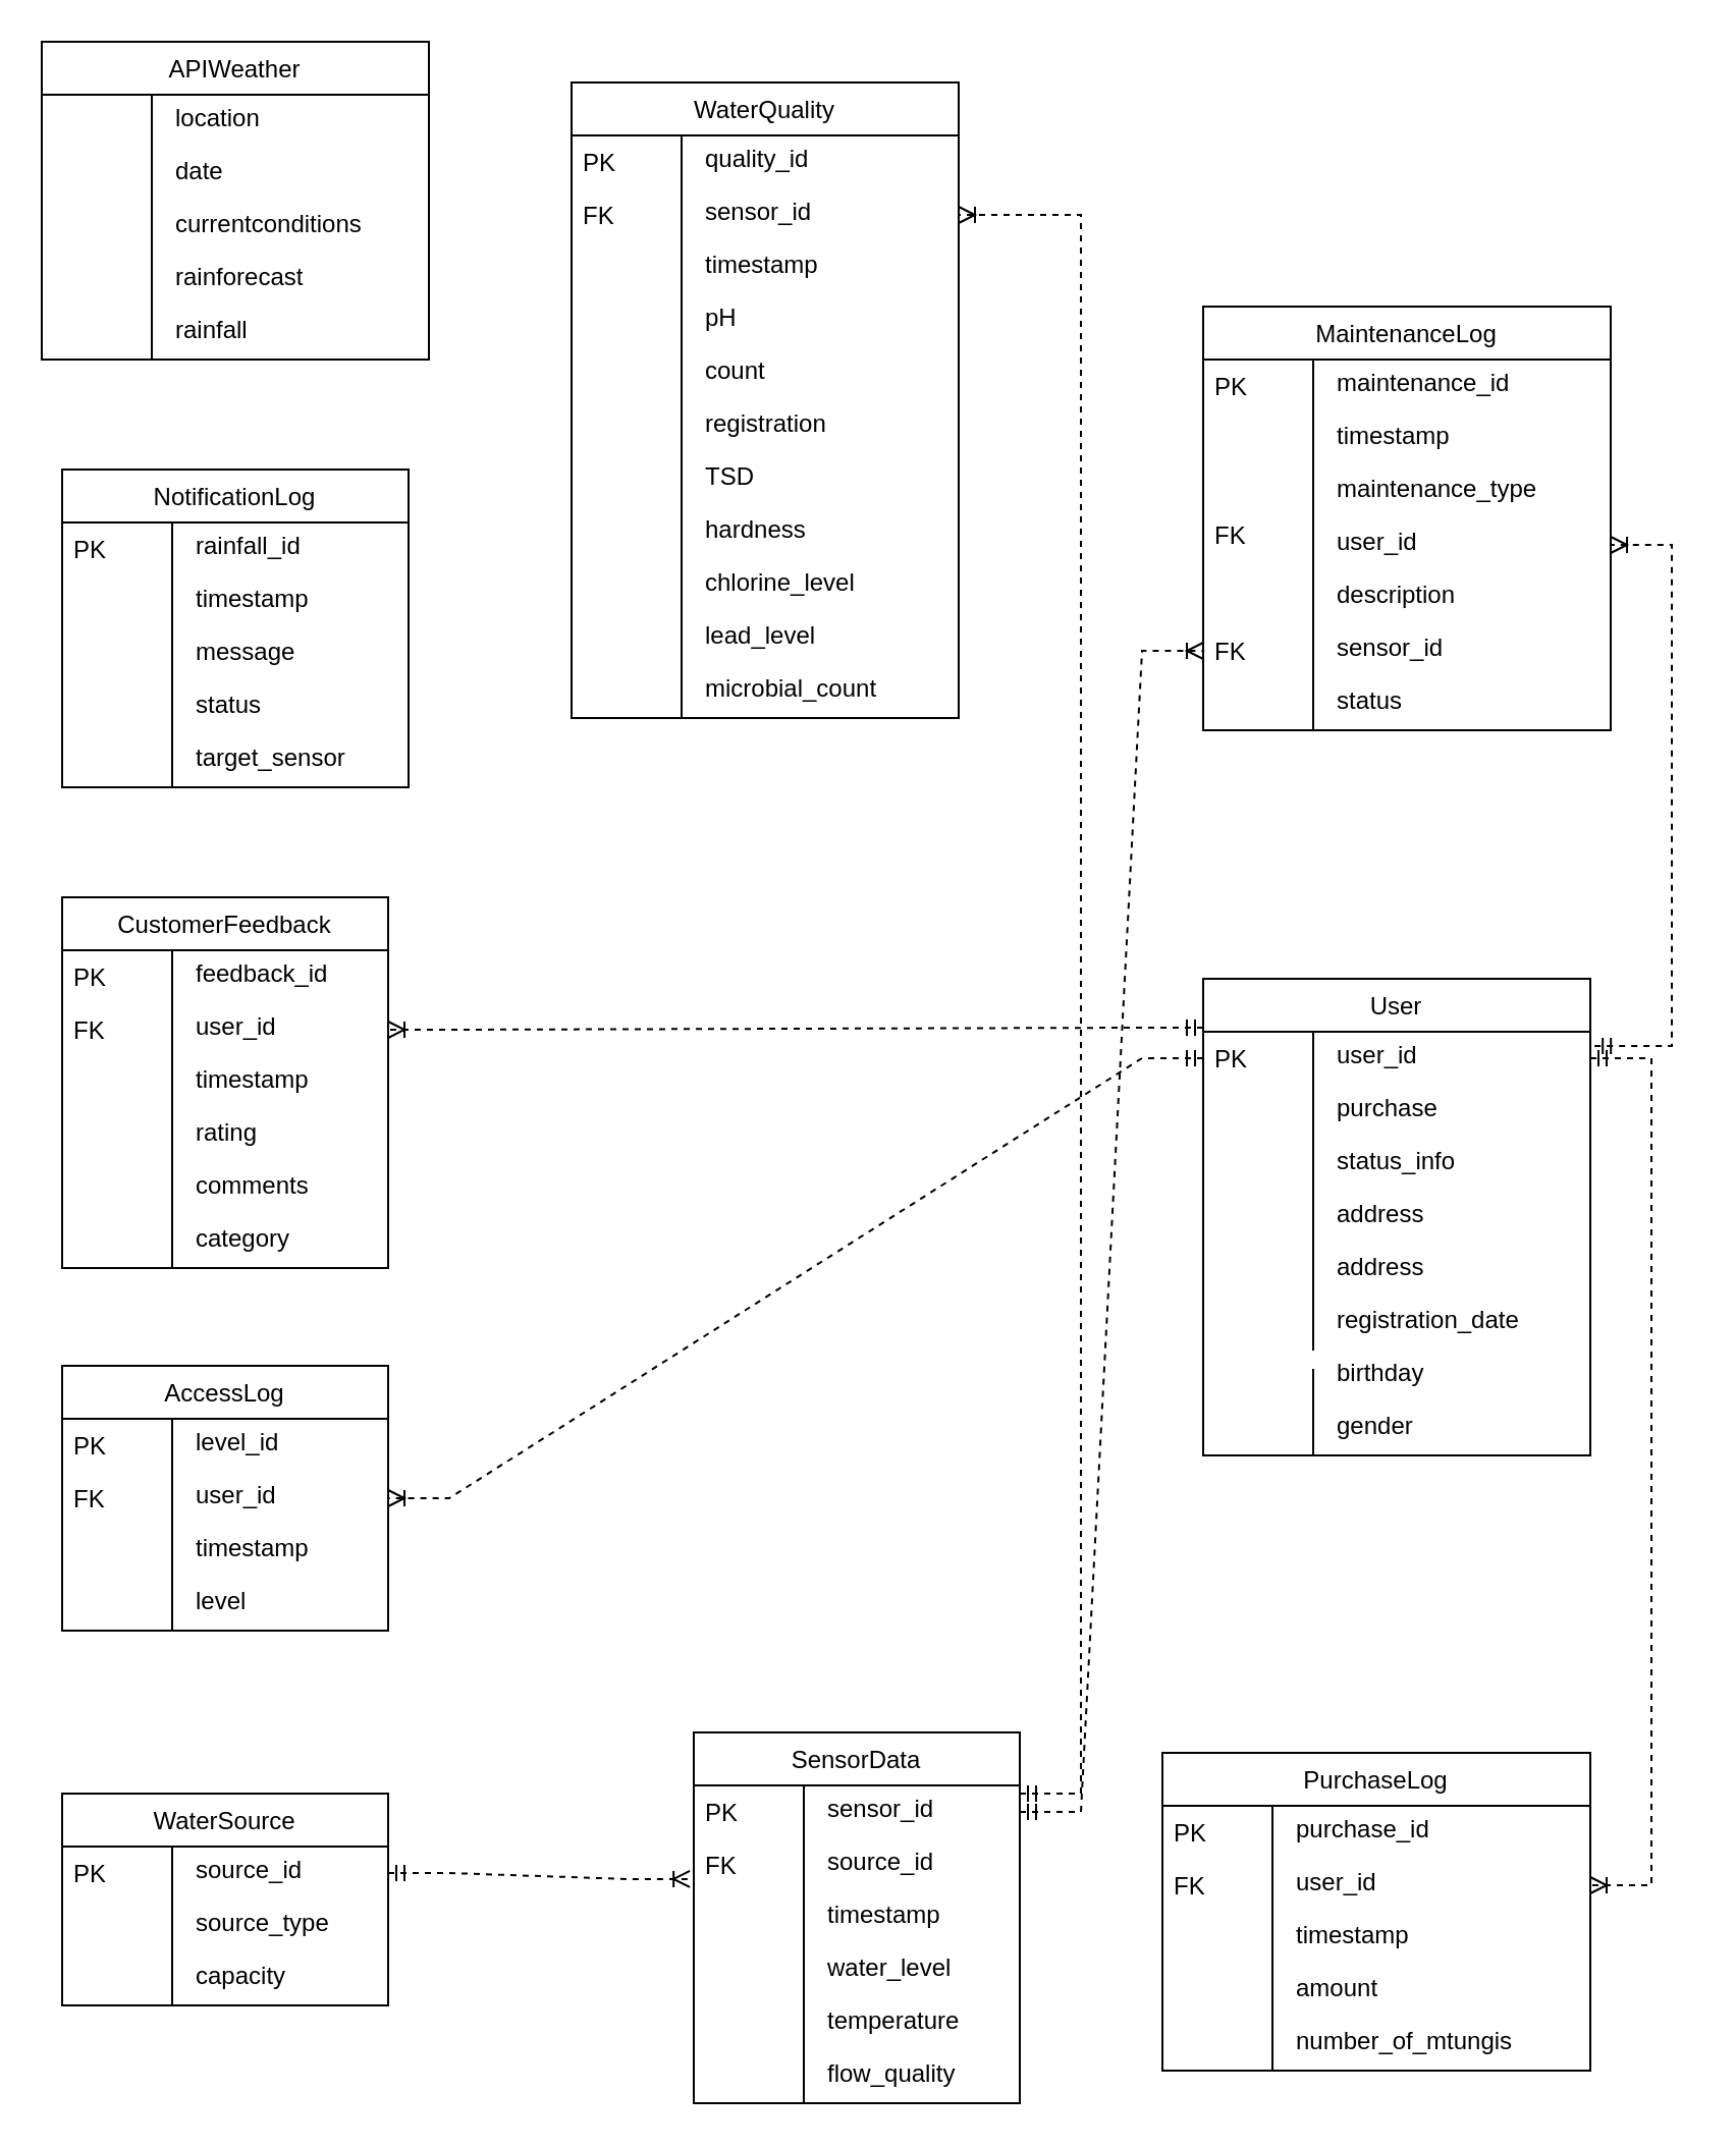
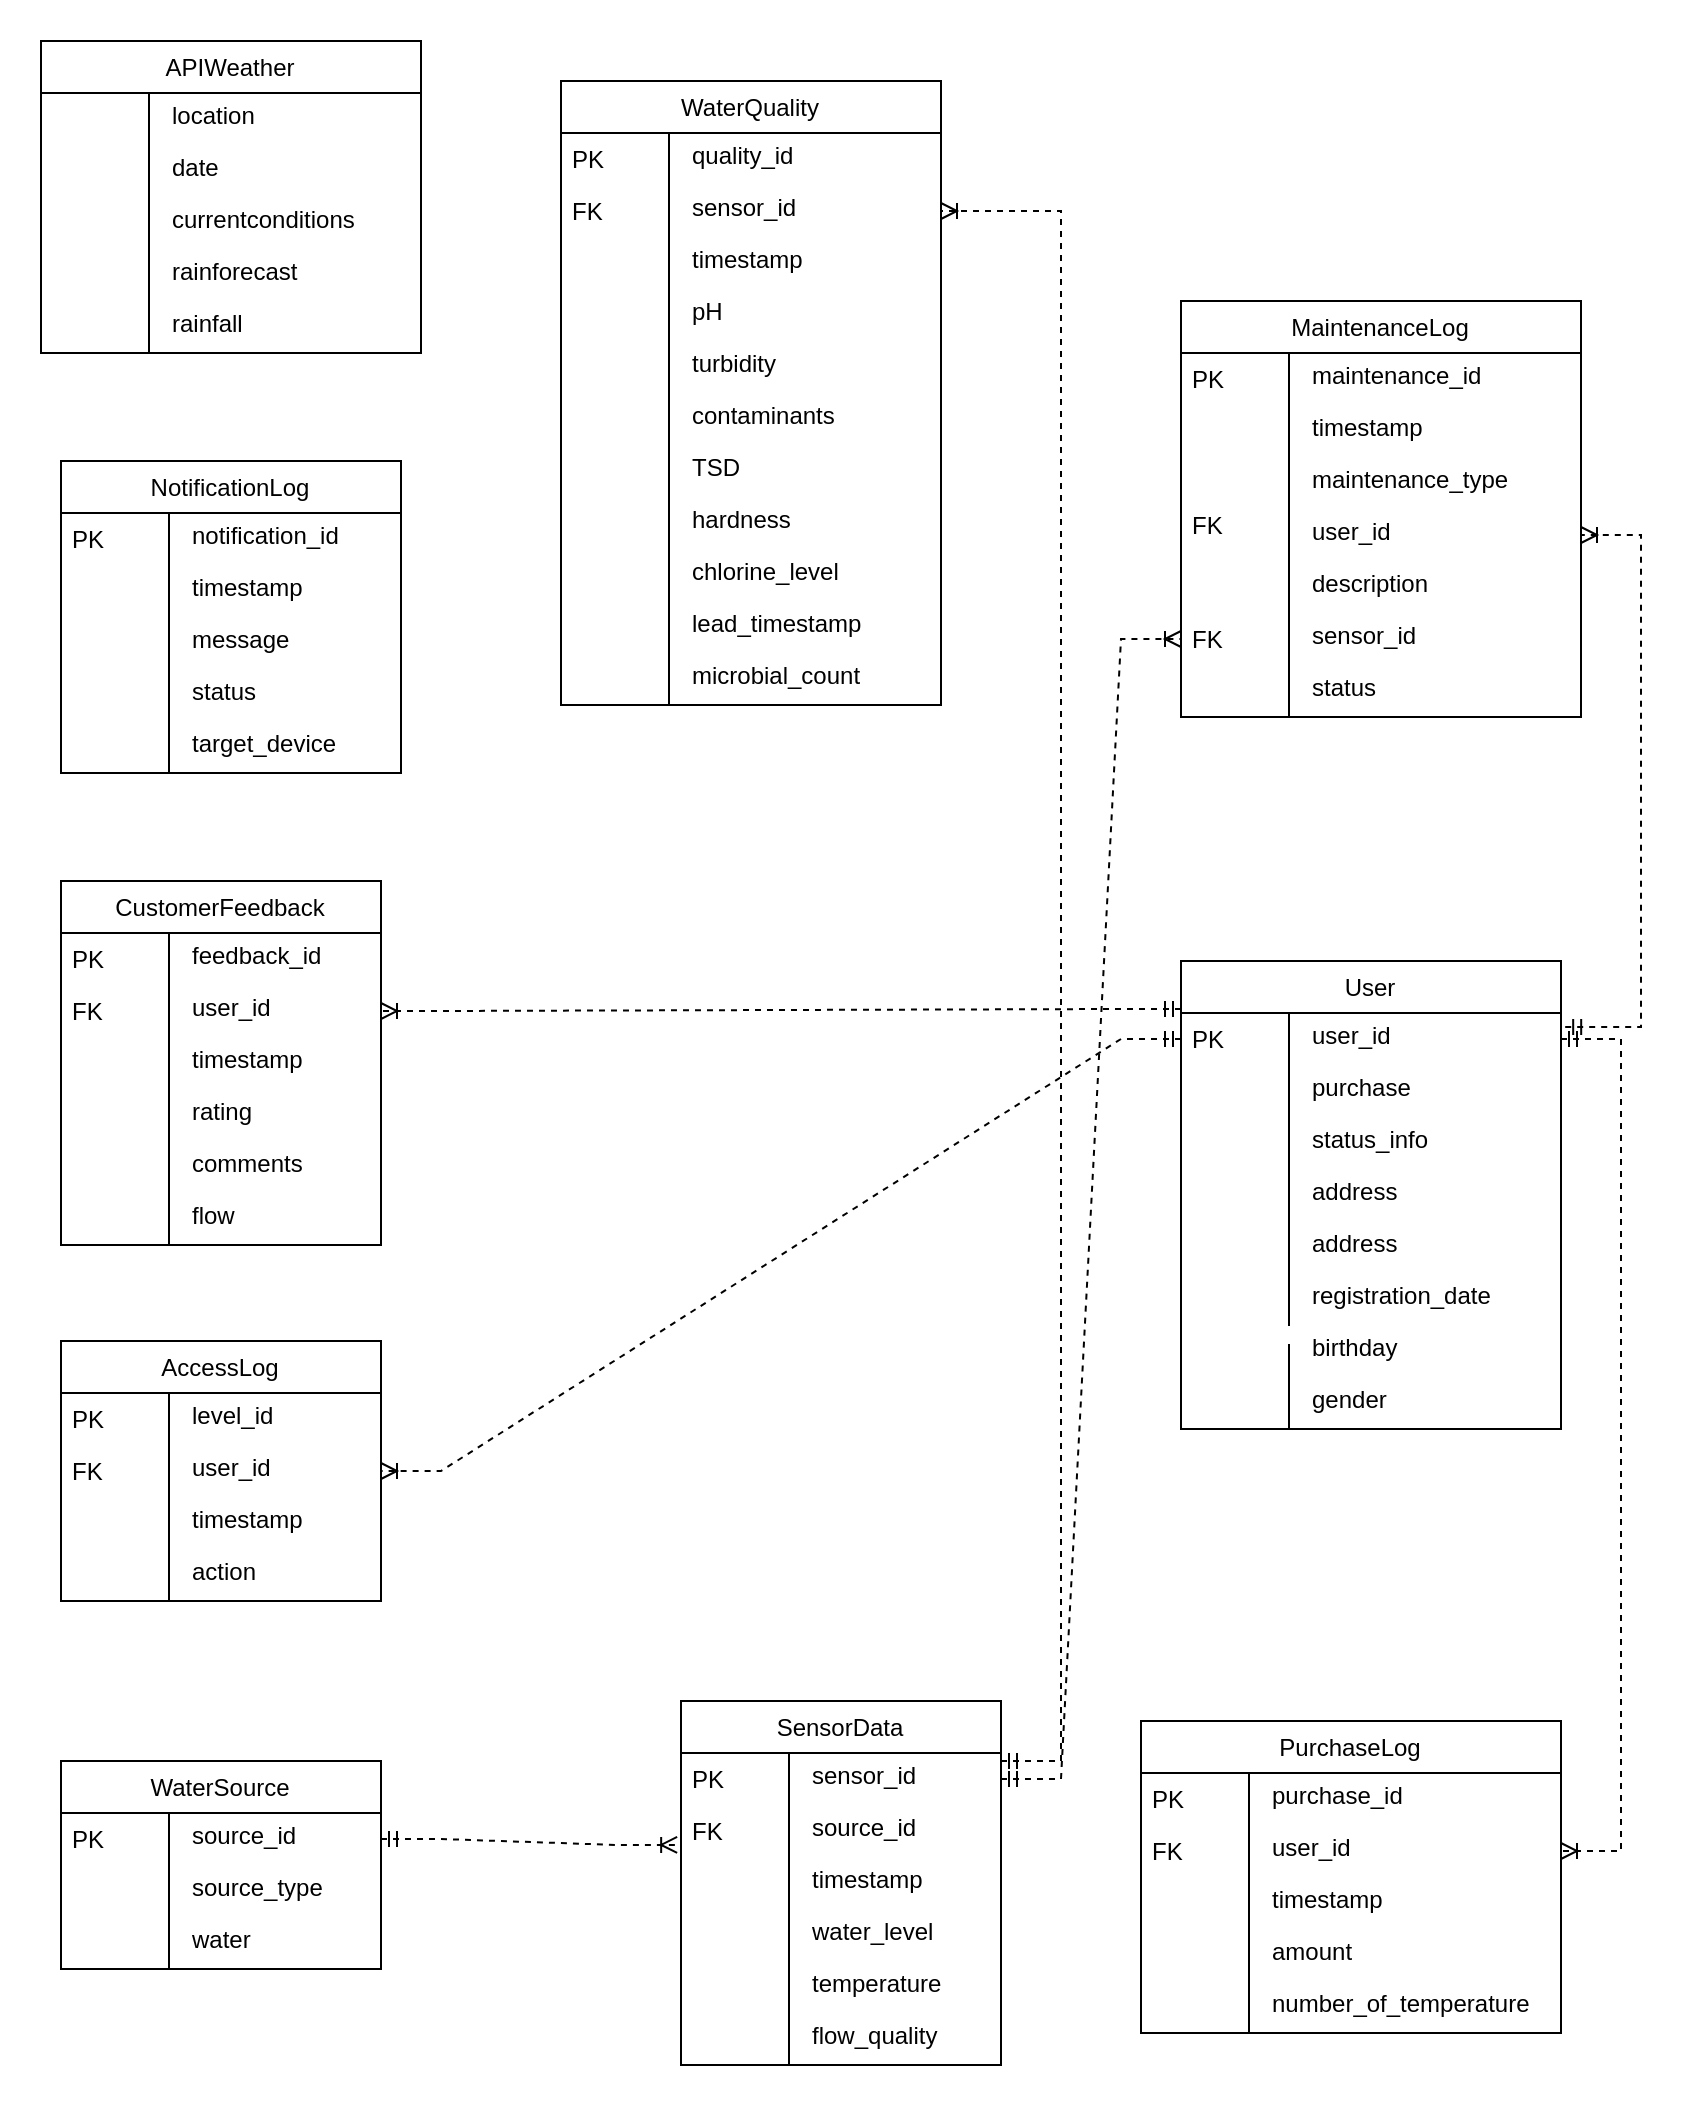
- <mxCell id="79" value="count" style="shape=partialRectangle;top=0;left=0;right=0;bottom=0;align=left;verticalAlign=top;spacingTop=-2;fillColor=none;spacingLeft=64;spacingRight=4;overflow=hidden;rotatable=0;points=[[0,0.5],[1,0.5]];portConstraint=eastwest;dropTarget=0;" parent="70" vertex="1"><mxGeometry y="130" width="190" height="26" as="geometry" /></mxCell>
+ <mxCell id="79" value="turbidity" style="shape=partialRectangle;top=0;left=0;right=0;bottom=0;align=left;verticalAlign=top;spacingTop=-2;fillColor=none;spacingLeft=64;spacingRight=4;overflow=hidden;rotatable=0;points=[[0,0.5],[1,0.5]];portConstraint=eastwest;dropTarget=0;" parent="70" vertex="1"><mxGeometry y="130" width="190" height="26" as="geometry" /></mxCell>
- <mxCell id="81" value="registration" style="shape=partialRectangle;top=0;left=0;right=0;bottom=0;align=left;verticalAlign=top;spacingTop=-2;fillColor=none;spacingLeft=64;spacingRight=4;overflow=hidden;rotatable=0;points=[[0,0.5],[1,0.5]];portConstraint=eastwest;dropTarget=0;" parent="70" vertex="1"><mxGeometry y="156" width="190" height="26" as="geometry" /></mxCell>
+ <mxCell id="81" value="contaminants" style="shape=partialRectangle;top=0;left=0;right=0;bottom=0;align=left;verticalAlign=top;spacingTop=-2;fillColor=none;spacingLeft=64;spacingRight=4;overflow=hidden;rotatable=0;points=[[0,0.5],[1,0.5]];portConstraint=eastwest;dropTarget=0;" parent="70" vertex="1"><mxGeometry y="156" width="190" height="26" as="geometry" /></mxCell>
- <mxCell id="40" value="rainfall_id" style="shape=partialRectangle;top=0;left=0;right=0;bottom=0;align=left;verticalAlign=top;spacingTop=-2;fillColor=none;spacingLeft=64;spacingRight=4;overflow=hidden;rotatable=0;points=[[0,0.5],[1,0.5]];portConstraint=eastwest;dropTarget=0;" parent="39" vertex="1"><mxGeometry y="26" width="170" height="26" as="geometry" /></mxCell>
+ <mxCell id="40" value="notification_id" style="shape=partialRectangle;top=0;left=0;right=0;bottom=0;align=left;verticalAlign=top;spacingTop=-2;fillColor=none;spacingLeft=64;spacingRight=4;overflow=hidden;rotatable=0;points=[[0,0.5],[1,0.5]];portConstraint=eastwest;dropTarget=0;" parent="39" vertex="1"><mxGeometry y="26" width="170" height="26" as="geometry" /></mxCell>
- <mxCell id="89" value="lead_level" style="shape=partialRectangle;top=0;left=0;right=0;bottom=0;align=left;verticalAlign=top;spacingTop=-2;fillColor=none;spacingLeft=64;spacingRight=4;overflow=hidden;rotatable=0;points=[[0,0.5],[1,0.5]];portConstraint=eastwest;dropTarget=0;" parent="70" vertex="1"><mxGeometry y="260" width="190" height="26" as="geometry" /></mxCell>
+ <mxCell id="89" value="lead_timestamp" style="shape=partialRectangle;top=0;left=0;right=0;bottom=0;align=left;verticalAlign=top;spacingTop=-2;fillColor=none;spacingLeft=64;spacingRight=4;overflow=hidden;rotatable=0;points=[[0,0.5],[1,0.5]];portConstraint=eastwest;dropTarget=0;" parent="70" vertex="1"><mxGeometry y="260" width="190" height="26" as="geometry" /></mxCell>
- <mxCell id="48" value="target_sensor" style="shape=partialRectangle;top=0;left=0;right=0;bottom=0;align=left;verticalAlign=top;spacingTop=-2;fillColor=none;spacingLeft=64;spacingRight=4;overflow=hidden;rotatable=0;points=[[0,0.5],[1,0.5]];portConstraint=eastwest;dropTarget=0;" parent="39" vertex="1"><mxGeometry y="130" width="170" height="26" as="geometry" /></mxCell>
+ <mxCell id="48" value="target_device" style="shape=partialRectangle;top=0;left=0;right=0;bottom=0;align=left;verticalAlign=top;spacingTop=-2;fillColor=none;spacingLeft=64;spacingRight=4;overflow=hidden;rotatable=0;points=[[0,0.5],[1,0.5]];portConstraint=eastwest;dropTarget=0;" parent="39" vertex="1"><mxGeometry y="130" width="170" height="26" as="geometry" /></mxCell>
- <mxCell id="119" value="category" style="shape=partialRectangle;top=0;left=0;right=0;bottom=0;align=left;verticalAlign=top;spacingTop=-2;fillColor=none;spacingLeft=64;spacingRight=4;overflow=hidden;rotatable=0;points=[[0,0.5],[1,0.5]];portConstraint=eastwest;dropTarget=0;" parent="108" vertex="1"><mxGeometry y="156" width="160" height="26" as="geometry" /></mxCell>
+ <mxCell id="119" value="flow" style="shape=partialRectangle;top=0;left=0;right=0;bottom=0;align=left;verticalAlign=top;spacingTop=-2;fillColor=none;spacingLeft=64;spacingRight=4;overflow=hidden;rotatable=0;points=[[0,0.5],[1,0.5]];portConstraint=eastwest;dropTarget=0;" parent="108" vertex="1"><mxGeometry y="156" width="160" height="26" as="geometry" /></mxCell>
- <mxCell id="57" value="level" style="shape=partialRectangle;top=0;left=0;right=0;bottom=0;align=left;verticalAlign=top;spacingTop=-2;fillColor=none;spacingLeft=64;spacingRight=4;overflow=hidden;rotatable=0;points=[[0,0.5],[1,0.5]];portConstraint=eastwest;dropTarget=0;" parent="50" vertex="1"><mxGeometry y="104" width="160" height="26" as="geometry" /></mxCell>
+ <mxCell id="57" value="action" style="shape=partialRectangle;top=0;left=0;right=0;bottom=0;align=left;verticalAlign=top;spacingTop=-2;fillColor=none;spacingLeft=64;spacingRight=4;overflow=hidden;rotatable=0;points=[[0,0.5],[1,0.5]];portConstraint=eastwest;dropTarget=0;" parent="50" vertex="1"><mxGeometry y="104" width="160" height="26" as="geometry" /></mxCell>
- <mxCell id="24" value="capacity" style="shape=partialRectangle;top=0;left=0;right=0;bottom=0;align=left;verticalAlign=top;spacingTop=-2;fillColor=none;spacingLeft=64;spacingRight=4;overflow=hidden;rotatable=0;points=[[0,0.5],[1,0.5]];portConstraint=eastwest;dropTarget=0;" parent="19" vertex="1"><mxGeometry y="78" width="160" height="26" as="geometry" /></mxCell>
+ <mxCell id="24" value="water" style="shape=partialRectangle;top=0;left=0;right=0;bottom=0;align=left;verticalAlign=top;spacingTop=-2;fillColor=none;spacingLeft=64;spacingRight=4;overflow=hidden;rotatable=0;points=[[0,0.5],[1,0.5]];portConstraint=eastwest;dropTarget=0;" parent="19" vertex="1"><mxGeometry y="78" width="160" height="26" as="geometry" /></mxCell>
- <mxCell id="68" value="number_of_mtungis&#09;" style="shape=partialRectangle;top=0;left=0;right=0;bottom=0;align=left;verticalAlign=top;spacingTop=-2;fillColor=none;spacingLeft=64;spacingRight=4;overflow=hidden;rotatable=0;points=[[0,0.5],[1,0.5]];portConstraint=eastwest;dropTarget=0;" parent="59" vertex="1"><mxGeometry y="130" width="210" height="26" as="geometry" /></mxCell>
+ <mxCell id="68" value="number_of_temperature&#09;" style="shape=partialRectangle;top=0;left=0;right=0;bottom=0;align=left;verticalAlign=top;spacingTop=-2;fillColor=none;spacingLeft=64;spacingRight=4;overflow=hidden;rotatable=0;points=[[0,0.5],[1,0.5]];portConstraint=eastwest;dropTarget=0;" parent="59" vertex="1"><mxGeometry y="130" width="210" height="26" as="geometry" /></mxCell>
